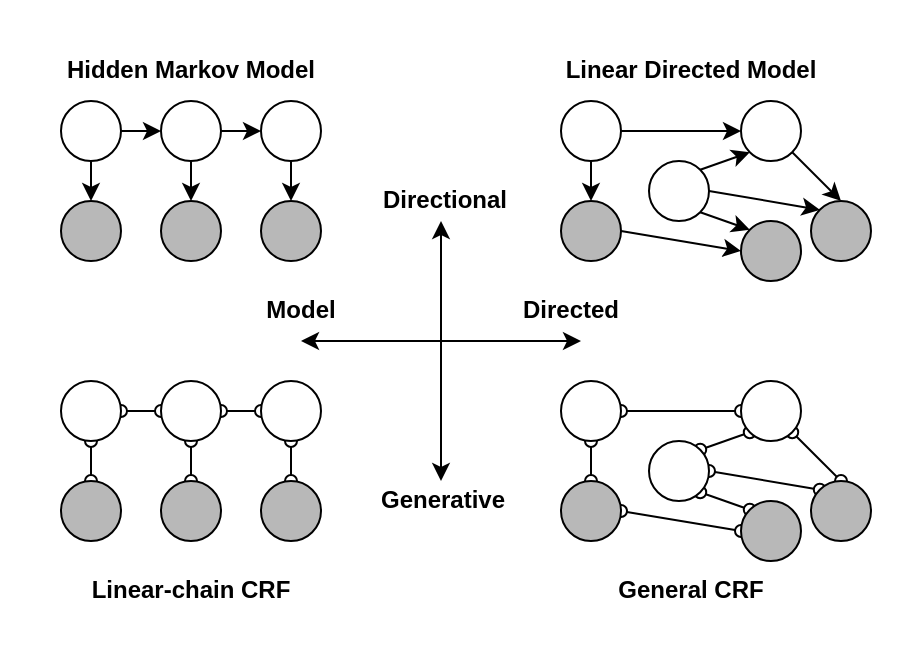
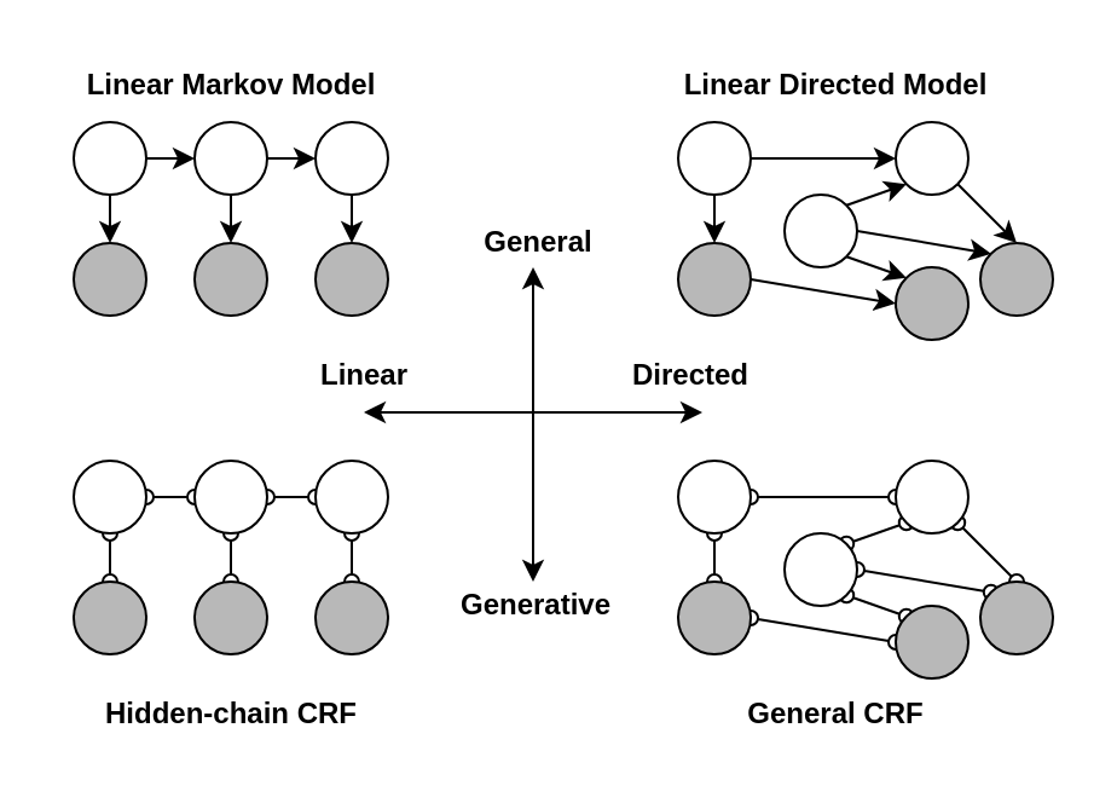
- <mxCell id="25" value="Hidden Markov Model" style="text;html=1;align=center;verticalAlign=middle;resizable=0;points=[];autosize=1;strokeColor=none;fillColor=none;fontStyle=1" vertex="1" parent="1"><mxGeometry x="20" y="20" width="150" height="30" as="geometry" /></mxCell>
+ <mxCell id="25" value="Linear Markov Model" style="text;html=1;align=center;verticalAlign=middle;resizable=0;points=[];autosize=1;strokeColor=none;fillColor=none;fontStyle=1" vertex="1" parent="1"><mxGeometry x="20" y="20" width="150" height="30" as="geometry" /></mxCell>
- <mxCell id="59" value="&lt;b&gt;Directional&lt;/b&gt;" style="text;html=1;align=center;verticalAlign=middle;resizable=0;points=[];autosize=1;strokeColor=none;fillColor=none;" vertex="1" parent="1"><mxGeometry x="177" y="85" width="90" height="30" as="geometry" /></mxCell>
+ <mxCell id="59" value="&lt;b&gt;General&lt;/b&gt;" style="text;html=1;align=center;verticalAlign=middle;resizable=0;points=[];autosize=1;strokeColor=none;fillColor=none;" vertex="1" parent="1"><mxGeometry x="177" y="85" width="90" height="30" as="geometry" /></mxCell>
- <mxCell id="57" value="&lt;b&gt;Model&lt;/b&gt;" style="text;html=1;align=center;verticalAlign=middle;resizable=0;points=[];autosize=1;strokeColor=none;fillColor=none;" vertex="1" parent="54"><mxGeometry x="-30" y="30" width="60" height="30" as="geometry" /></mxCell>
+ <mxCell id="57" value="&lt;b&gt;Linear&lt;/b&gt;" style="text;html=1;align=center;verticalAlign=middle;resizable=0;points=[];autosize=1;strokeColor=none;fillColor=none;" vertex="1" parent="54"><mxGeometry x="-30" y="30" width="60" height="30" as="geometry" /></mxCell>
- <mxCell id="26" value="Linear-chain CRF" style="text;html=1;align=center;verticalAlign=middle;resizable=0;points=[];autosize=1;strokeColor=none;fillColor=none;fontStyle=1" vertex="1" parent="1"><mxGeometry x="35" y="280" width="120" height="30" as="geometry" /></mxCell>
+ <mxCell id="26" value="Hidden-chain CRF" style="text;html=1;align=center;verticalAlign=middle;resizable=0;points=[];autosize=1;strokeColor=none;fillColor=none;fontStyle=1" vertex="1" parent="1"><mxGeometry x="35" y="280" width="120" height="30" as="geometry" /></mxCell>
